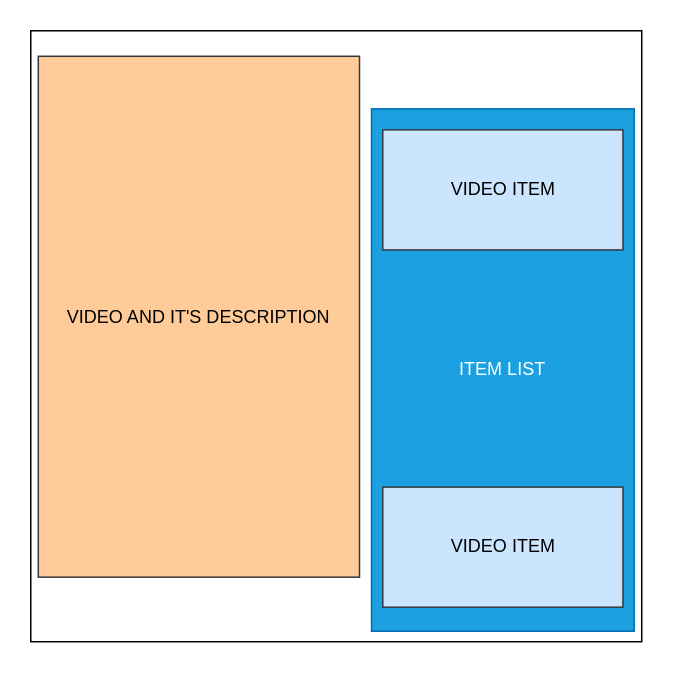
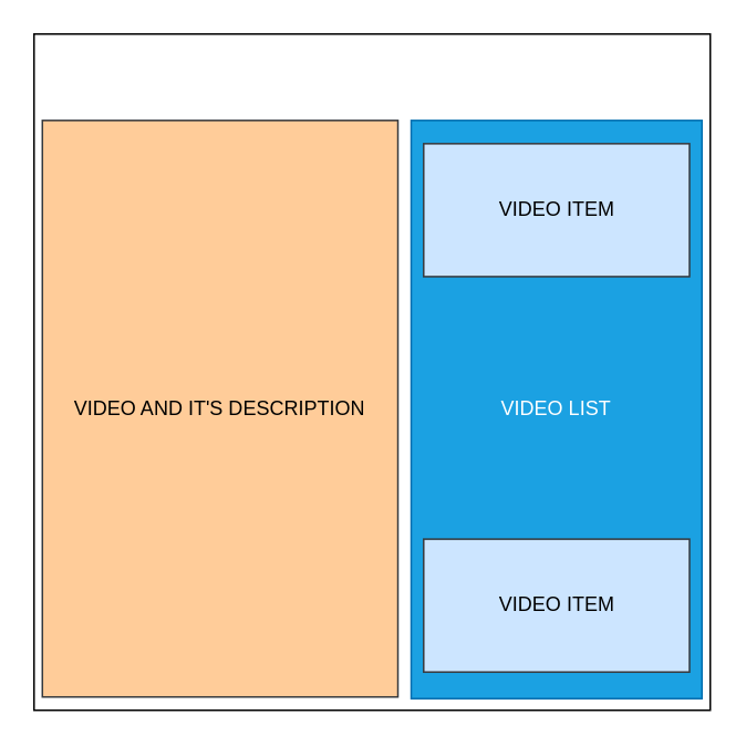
- <mxCell id="3" value="VIDEO AND IT'S DESCRIPTION" style="rounded=0;whiteSpace=wrap;html=1;hachureGap=4;fillColor=#ffcc99;strokeColor=#36393d;" vertex="1" parent="1"><mxGeometry x="25" y="37" width="214" height="347" as="geometry" /></mxCell>
+ <mxCell id="3" value="VIDEO AND IT'S DESCRIPTION" style="rounded=0;whiteSpace=wrap;html=1;hachureGap=4;fillColor=#ffcc99;strokeColor=#36393d;" vertex="1" parent="1"><mxGeometry x="25" y="72" width="214" height="347" as="geometry" /></mxCell>
- <mxCell id="4" value="ITEM LIST" style="rounded=0;whiteSpace=wrap;html=1;hachureGap=4;fillColor=#1ba1e2;fontColor=#ffffff;strokeColor=#006EAF;" vertex="1" parent="1"><mxGeometry x="247" y="72" width="175" height="348" as="geometry" /></mxCell>
+ <mxCell id="4" value="VIDEO LIST" style="rounded=0;whiteSpace=wrap;html=1;hachureGap=4;fillColor=#1ba1e2;fontColor=#ffffff;strokeColor=#006EAF;" vertex="1" parent="1"><mxGeometry x="247" y="72" width="175" height="348" as="geometry" /></mxCell>
